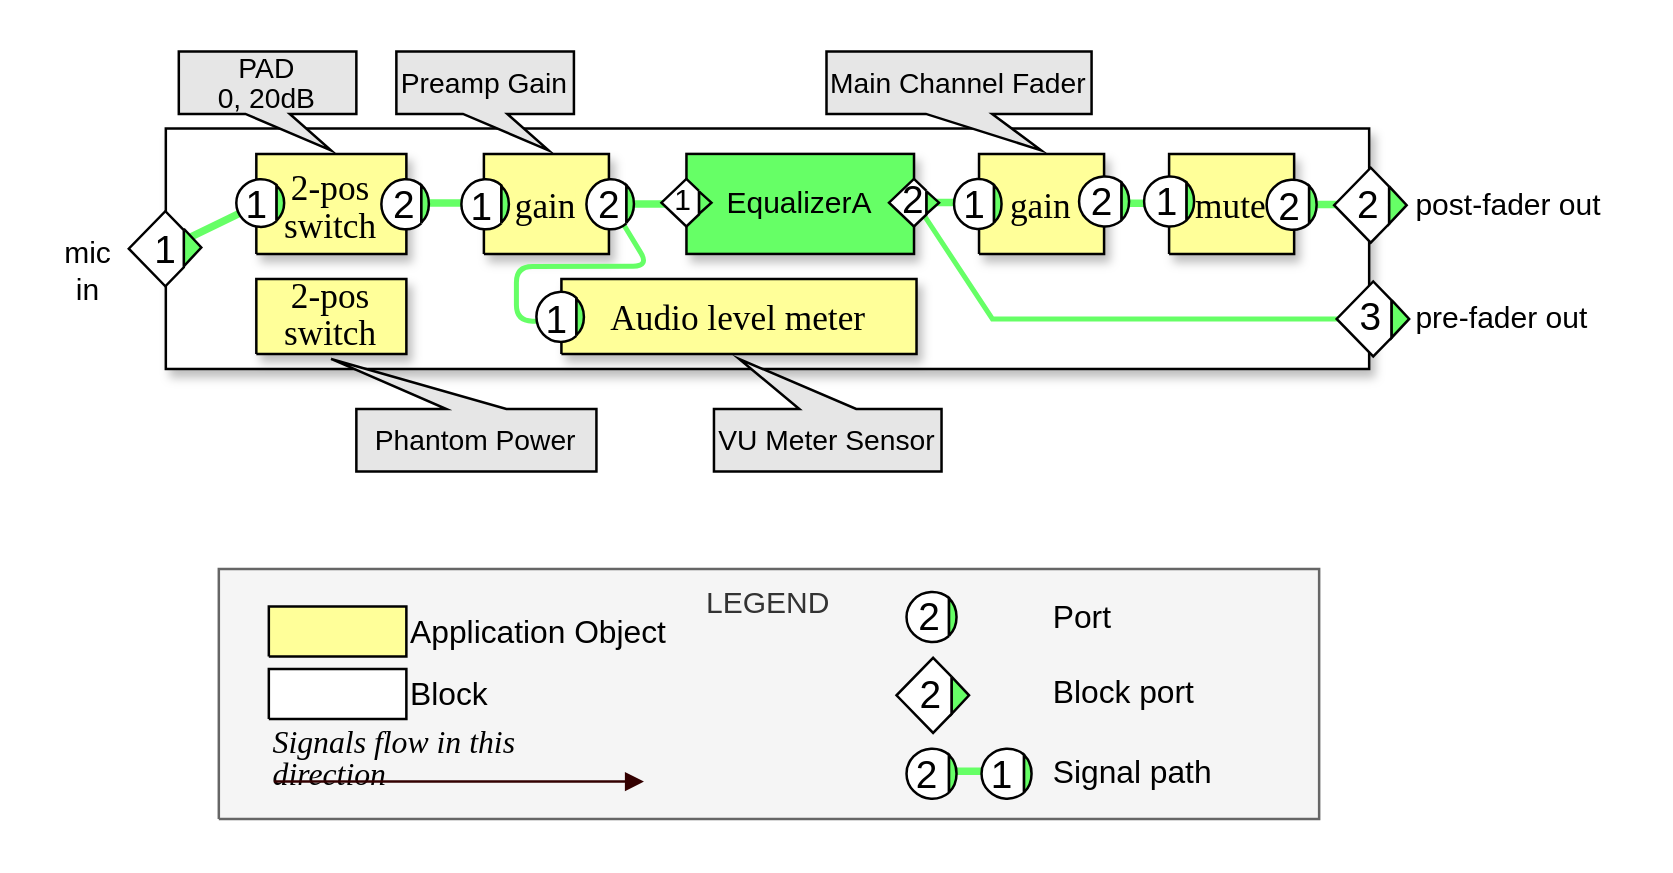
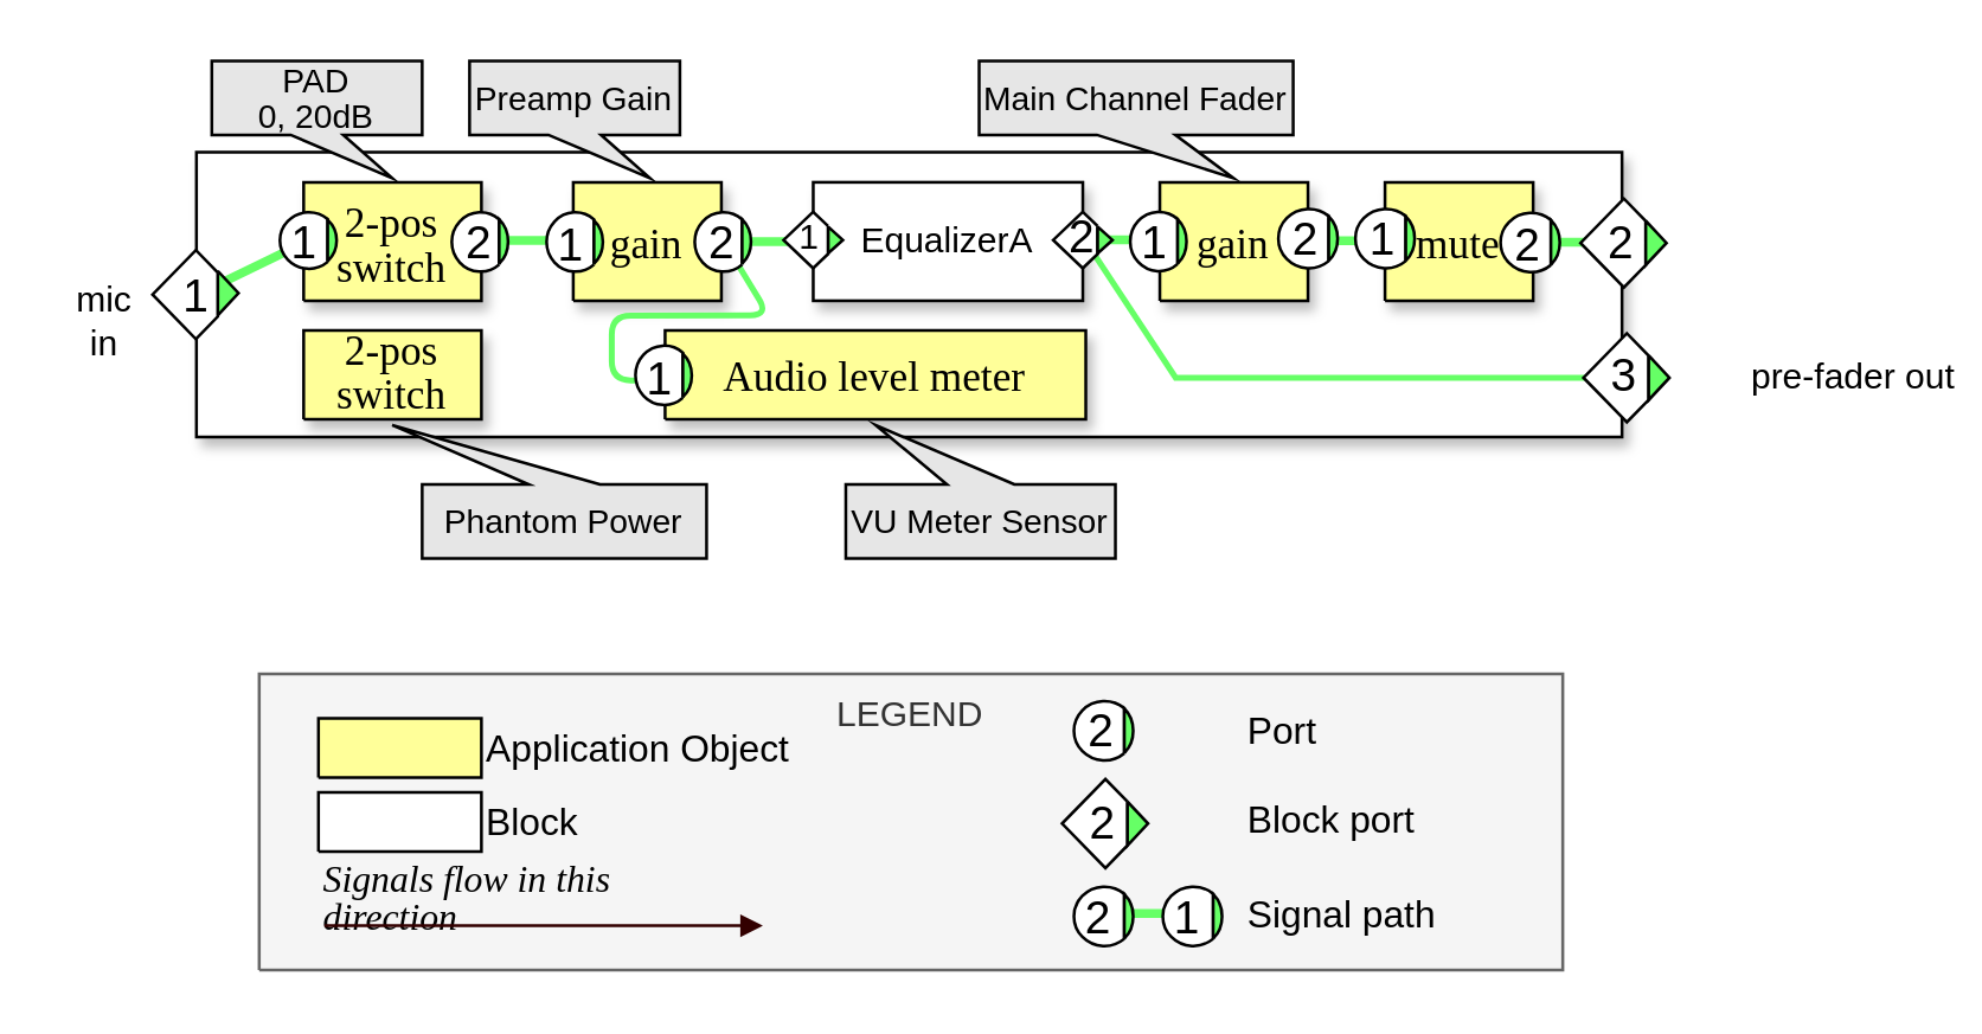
- <mxCell id="74" value="EqualizerA" style="rounded=0;whiteSpace=wrap;html=1;shadow=1;sketch=0;fillColor=#66ff66;" parent="1" vertex="1"><mxGeometry x="274" y="61" width="91" height="40" as="geometry" /></mxCell>
+ <mxCell id="74" value="EqualizerA" style="rounded=0;whiteSpace=wrap;html=1;shadow=1;sketch=0;" parent="1" vertex="1"><mxGeometry x="274" y="61" width="91" height="40" as="geometry" /></mxCell>
- <mxCell id="3" value="&lt;div style=&quot;font-size: 12px;&quot;&gt;&lt;p style=&quot;margin: 0px; text-indent: 0px; direction: ltr; font-size: 12px;&quot;&gt;&lt;font style=&quot;font-size: 12px; font-family: Arial; color: rgb(0, 0, 0); direction: ltr; letter-spacing: 0px; line-height: 100%; opacity: 1;&quot;&gt;post-fader out&lt;br style=&quot;font-size: 12px;&quot;&gt;&lt;/font&gt;&lt;/p&gt;&lt;/div&gt;" style="verticalAlign=middle;align=left;vsdxID=124;fillColor=none;gradientColor=none;shape=stencil(nZBLDoAgDERP0z3SIyjew0SURgSD+Lu9kMZoXLhwN9O+tukAlrNpJg1SzDH4QW/URgNYgZTkjA4UkwJUgGXng+6DX1zLfmoymdXo17xh5zmRJ6Q42BWCfc2oJfdAr+Yv+AP9Cb7OJ3H/2JG1HNGz/84klThPVCc=);strokeColor=none;spacingBottom=-1;points=[];labelBackgroundColor=none;rounded=0;html=1;whiteSpace=wrap;fontSize=12;" parent="1" vertex="1"><mxGeometry x="564" y="71" width="83" height="20" as="geometry" /></mxCell>
- <mxCell id="16" value="&lt;div style=&quot;font-size: 12px;&quot;&gt;&lt;p style=&quot;margin: 0px; text-indent: 0px; direction: ltr; font-size: 12px;&quot;&gt;&lt;font style=&quot;font-size: 12px; font-family: Arial; color: rgb(0, 0, 0); direction: ltr; letter-spacing: 0px; line-height: 100%; opacity: 1;&quot;&gt;pre-fader out&lt;br style=&quot;font-size: 12px;&quot;&gt;&lt;/font&gt;&lt;/p&gt;&lt;/div&gt;" style="verticalAlign=middle;align=left;vsdxID=338;fillColor=none;gradientColor=none;shape=stencil(nZBLDoAgDERP0z3SIyjew0SURgSD+Lu9kMZoXLhwN9O+tukAlrNpJg1SzDH4QW/URgNYgZTkjA4UkwJUgGXng+6DX1zLfmoymdXo17xh5zmRJ6Q42BWCfc2oJfdAr+Yv+AP9Cb7OJ3H/2JG1HNGz/84klThPVCc=);strokeColor=none;spacingBottom=-1;points=[];labelBackgroundColor=none;rounded=0;html=1;whiteSpace=wrap;fontSize=12;" parent="1" vertex="1"><mxGeometry x="564" y="116.5" width="73" height="20" as="geometry" /></mxCell>
+ <mxCell id="16" value="&lt;div style=&quot;font-size: 12px;&quot;&gt;&lt;p style=&quot;margin: 0px; text-indent: 0px; direction: ltr; font-size: 12px;&quot;&gt;&lt;font style=&quot;font-size: 12px; font-family: Arial; color: rgb(0, 0, 0); direction: ltr; letter-spacing: 0px; line-height: 100%; opacity: 1;&quot;&gt;pre-fader out&lt;br style=&quot;font-size: 12px;&quot;&gt;&lt;/font&gt;&lt;/p&gt;&lt;/div&gt;" style="verticalAlign=middle;align=left;vsdxID=338;fillColor=none;gradientColor=none;shape=stencil(nZBLDoAgDERP0z3SIyjew0SURgSD+Lu9kMZoXLhwN9O+tukAlrNpJg1SzDH4QW/URgNYgZTkjA4UkwJUgGXng+6DX1zLfmoymdXo17xh5zmRJ6Q42BWCfc2oJfdAr+Yv+AP9Cb7OJ3H/2JG1HNGz/84klThPVCc=);strokeColor=none;spacingBottom=-1;points=[];labelBackgroundColor=none;rounded=0;html=1;whiteSpace=wrap;fontSize=12;" parent="1" vertex="1"><mxGeometry x="589" y="116.5" width="73" height="20" as="geometry" /></mxCell>
